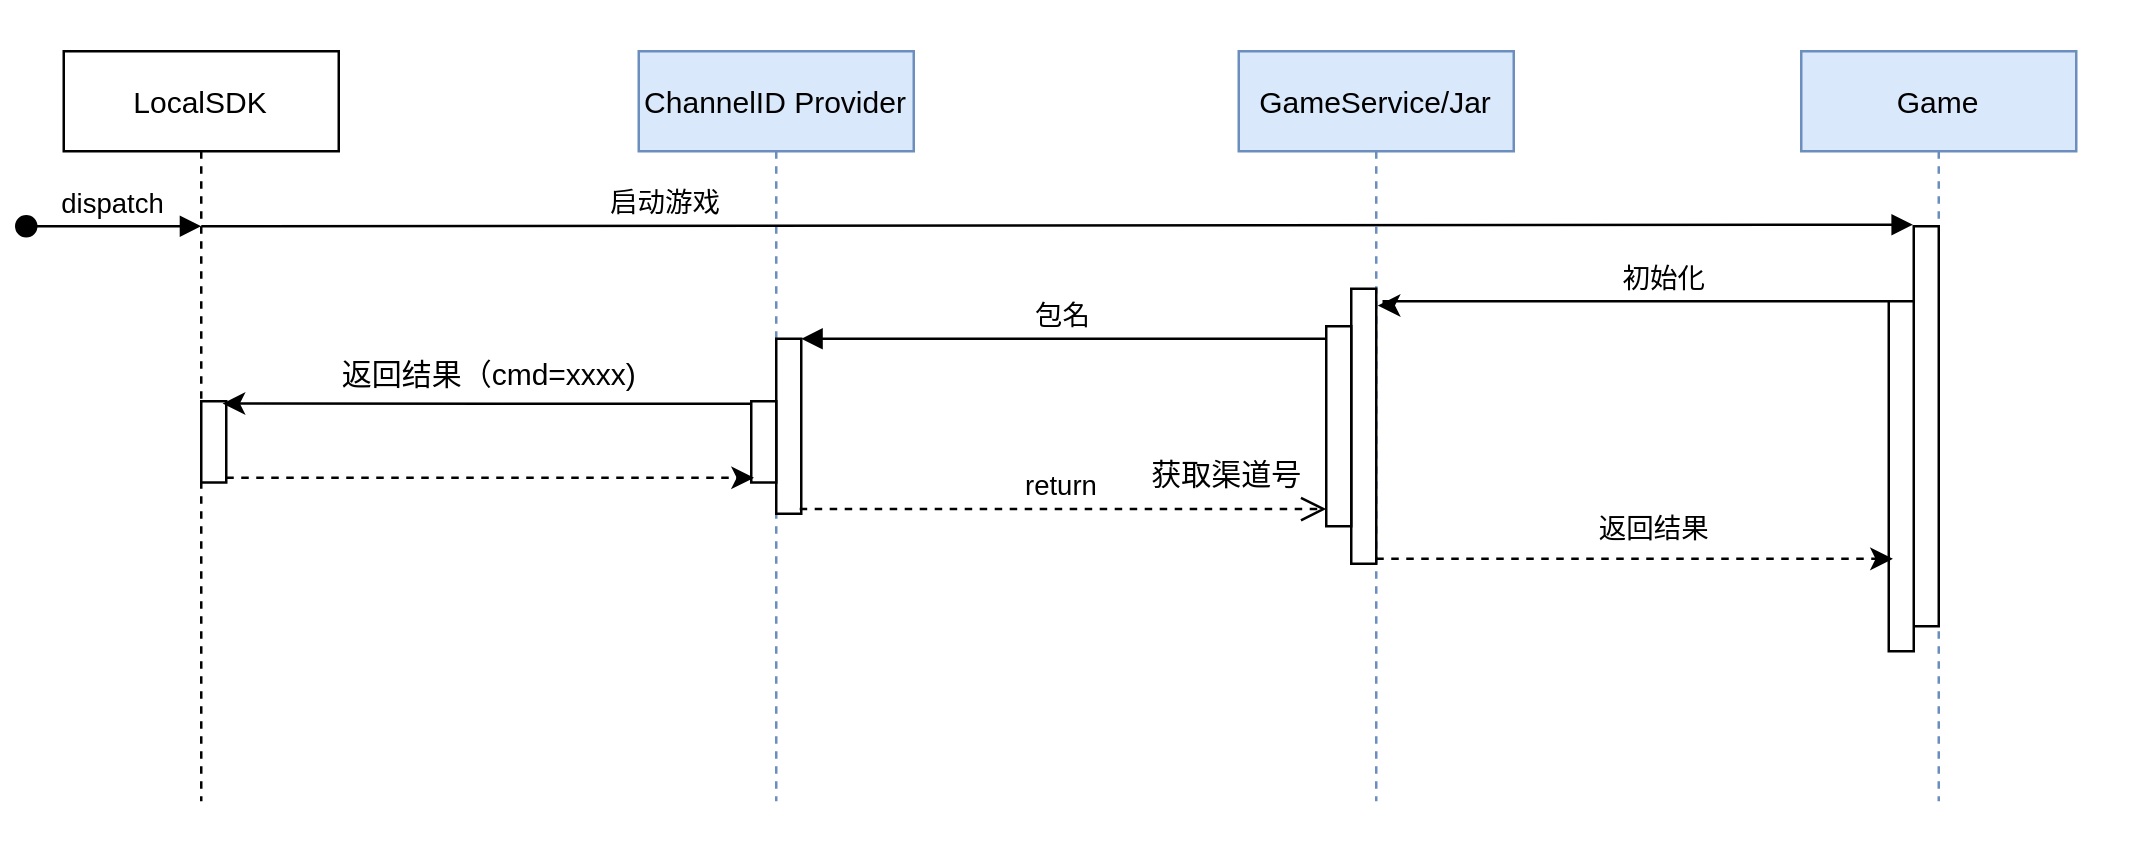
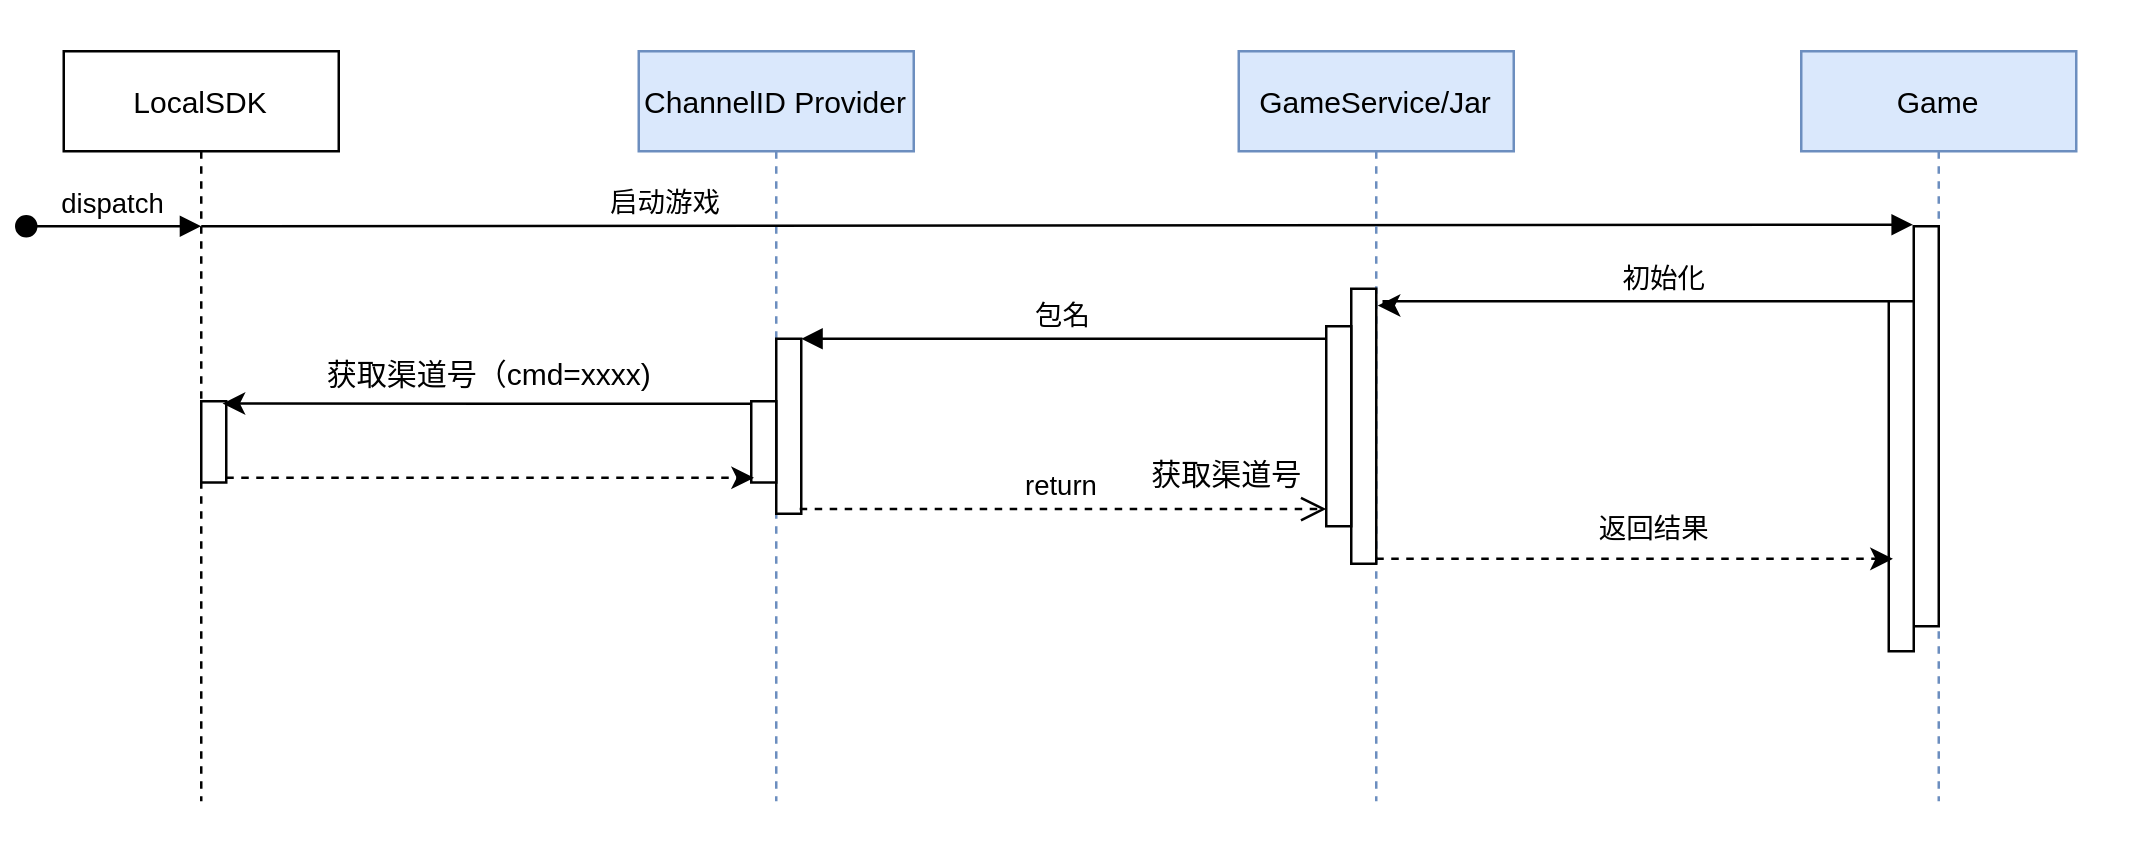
- <mxCell id="17" value="返回结果（cmd=xxxx)&lt;br&gt;" style="text;html=1;align=center;verticalAlign=middle;resizable=0;points=[];autosize=1;strokeColor=none;fillColor=none;" vertex="1" parent="1"><mxGeometry x="115" y="140" width="150" height="20" as="geometry" /></mxCell>
+ <mxCell id="17" value="获取渠道号（cmd=xxxx)&lt;br&gt;" style="text;html=1;align=center;verticalAlign=middle;resizable=0;points=[];autosize=1;strokeColor=none;fillColor=none;" vertex="1" parent="1"><mxGeometry x="115" y="140" width="150" height="20" as="geometry" /></mxCell>
